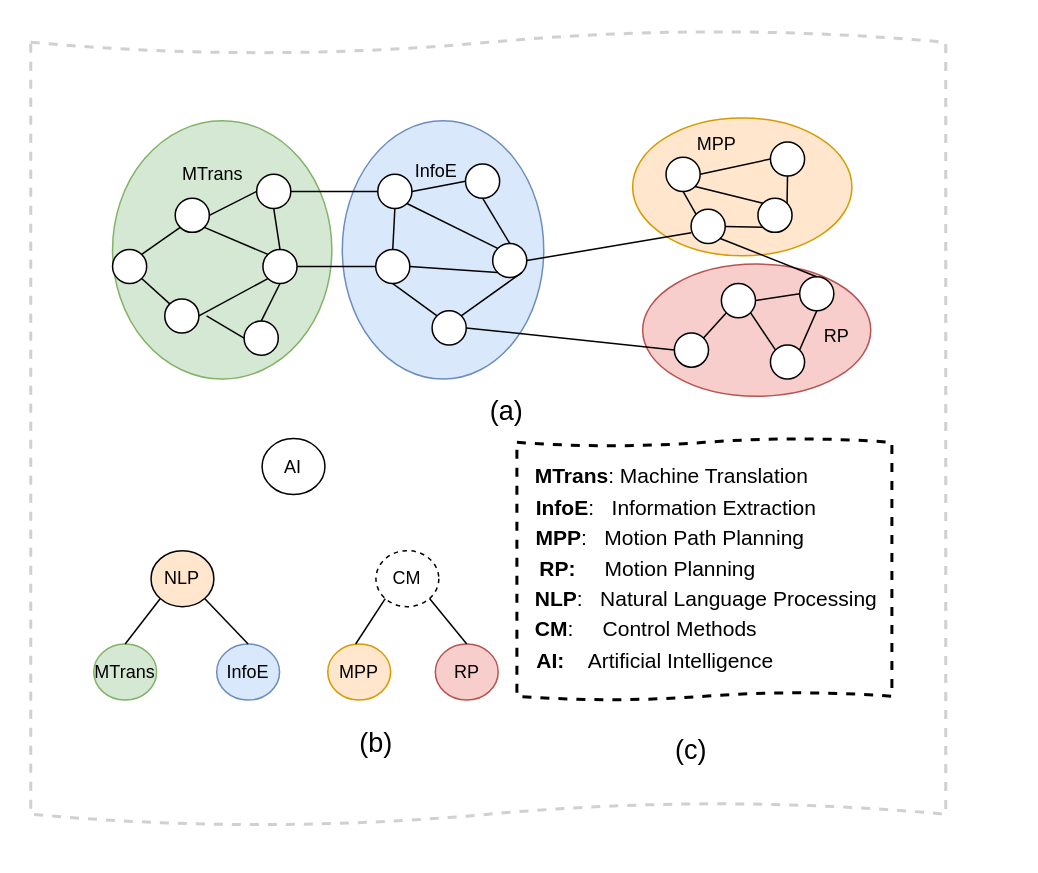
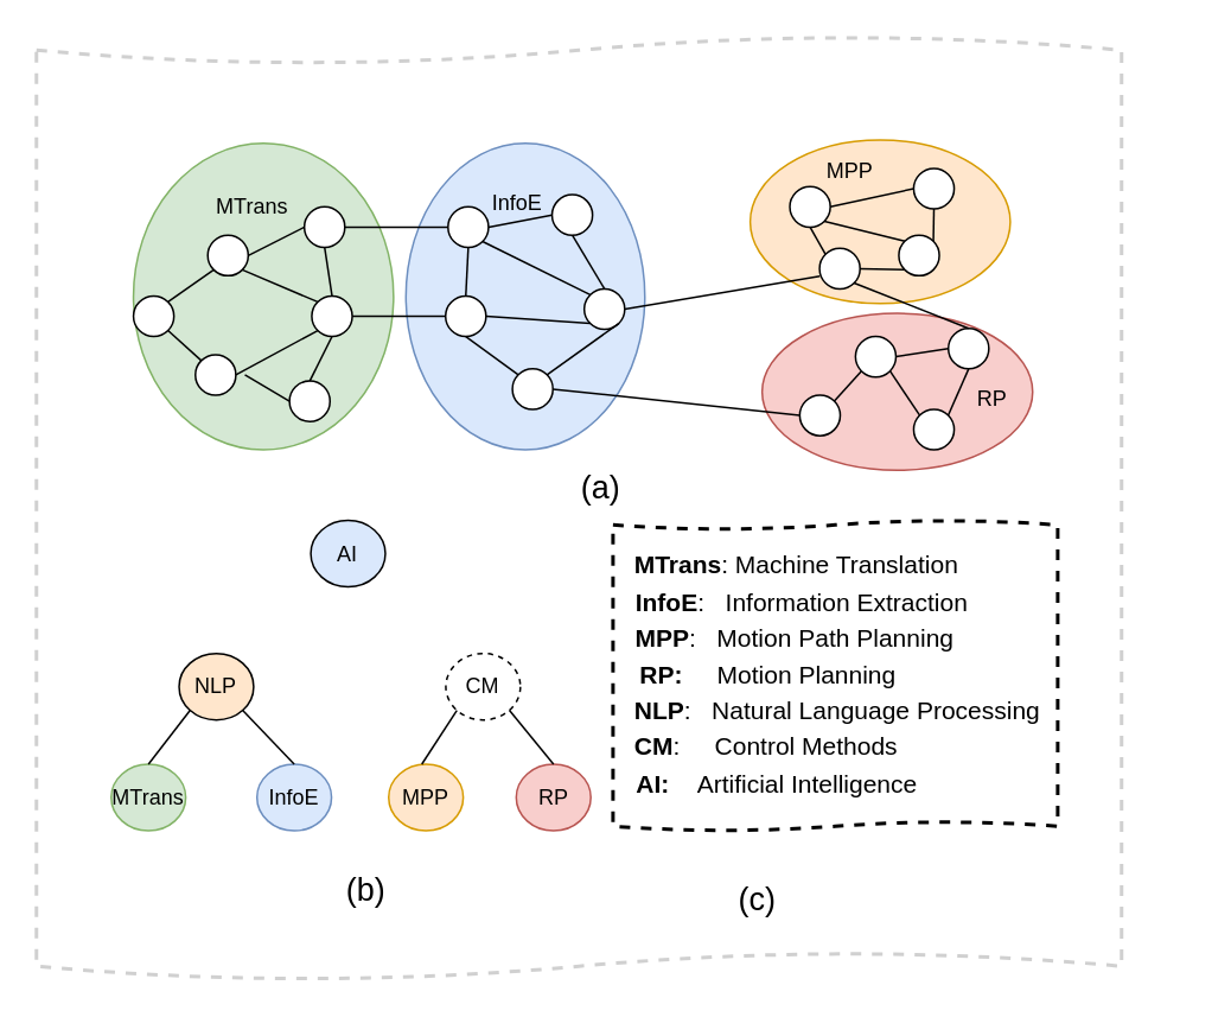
- <mxCell id="71" value="AI" style="ellipse;whiteSpace=wrap;html=1;strokeColor=#000000;fillColor=#ffffff;" vertex="1" parent="64"><mxGeometry x="112.229" width="41.911" height="37.359" as="geometry" /></mxCell>
+ <mxCell id="71" value="AI" style="ellipse;whiteSpace=wrap;html=1;strokeColor=#000000;fillColor=#dae8fc;" vertex="1" parent="64"><mxGeometry x="112.229" width="41.911" height="37.359" as="geometry" /></mxCell>
- <mxCell id="86" value="&lt;font style=&quot;font-size: 18px&quot;&gt;(b)&lt;/font&gt;" style="text;html=1;align=center;verticalAlign=middle;resizable=0;points=[];autosize=1;strokeColor=none;fillColor=none;" vertex="1" parent="4"><mxGeometry x="168" y="425" width="40" height="20" as="geometry" /></mxCell>
+ <mxCell id="86" value="&lt;font style=&quot;font-size: 18px&quot;&gt;(b)&lt;/font&gt;" style="text;html=1;align=center;verticalAlign=middle;resizable=0;points=[];autosize=1;strokeColor=none;fillColor=none;" vertex="1" parent="4"><mxGeometry x="123" y="430" width="40" height="20" as="geometry" /></mxCell>
- <mxCell id="85" value="&lt;font style=&quot;font-size: 18px&quot;&gt;(c)&lt;/font&gt;" style="text;html=1;align=center;verticalAlign=middle;resizable=0;points=[];autosize=1;strokeColor=none;fillColor=none;" vertex="1" parent="4"><mxGeometry x="378" y="430" width="40" height="20" as="geometry" /></mxCell>
+ <mxCell id="85" value="&lt;font style=&quot;font-size: 18px&quot;&gt;(c)&lt;/font&gt;" style="text;html=1;align=center;verticalAlign=middle;resizable=0;points=[];autosize=1;strokeColor=none;fillColor=none;" vertex="1" parent="4"><mxGeometry x="343" y="435" width="40" height="20" as="geometry" /></mxCell>
